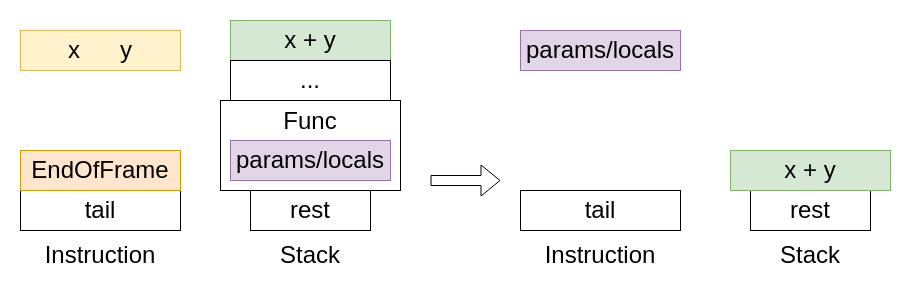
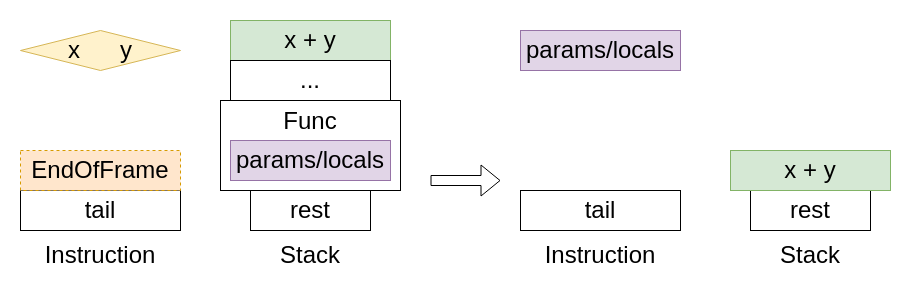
- <mxCell id="12" value="x&amp;nbsp; &amp;nbsp; &amp;nbsp; y" style="rounded=0;whiteSpace=wrap;html=1;fontSize=24;fillColor=#fff2cc;strokeColor=#d6b656;" parent="1" vertex="1"><mxGeometry x="20" y="30" width="160" height="40" as="geometry" /></mxCell>
+ <mxCell id="12" value="x&amp;nbsp; &amp;nbsp; &amp;nbsp; y" style="rhombus;whiteSpace=wrap;html=1;fontSize=24;fillColor=#fff2cc;strokeColor=#d6b656;" parent="1" vertex="1"><mxGeometry x="20" y="30" width="160" height="40" as="geometry" /></mxCell>
- <mxCell id="13" value="&lt;span style=&quot;font-size: 24px;&quot;&gt;EndOfFrame&lt;/span&gt;" style="rounded=0;whiteSpace=wrap;html=1;fillColor=#ffe6cc;strokeColor=#d79b00;" parent="1" vertex="1"><mxGeometry x="20" y="150" width="160" height="40" as="geometry" /></mxCell>
+ <mxCell id="13" value="&lt;span style=&quot;font-size: 24px;&quot;&gt;EndOfFrame&lt;/span&gt;" style="rounded=0;whiteSpace=wrap;html=1;fillColor=#ffe6cc;strokeColor=#d79b00;dashed=1;" parent="1" vertex="1"><mxGeometry x="20" y="150" width="160" height="40" as="geometry" /></mxCell>
